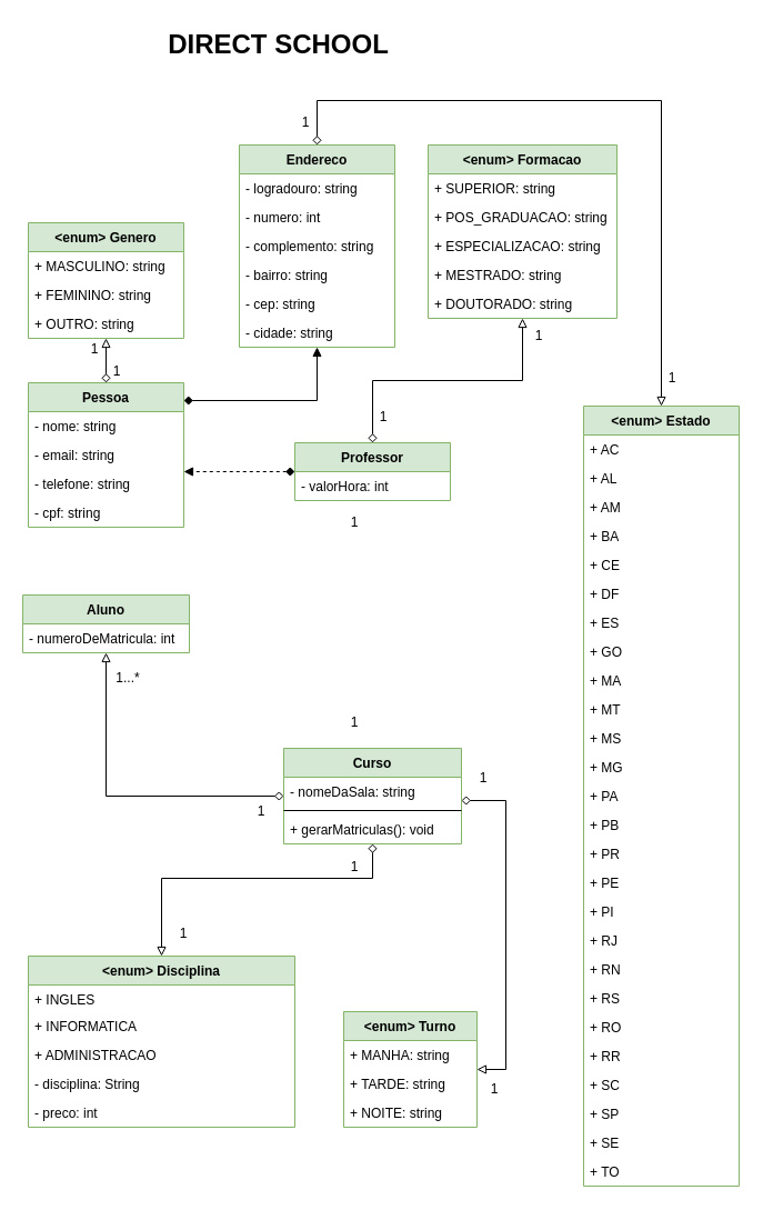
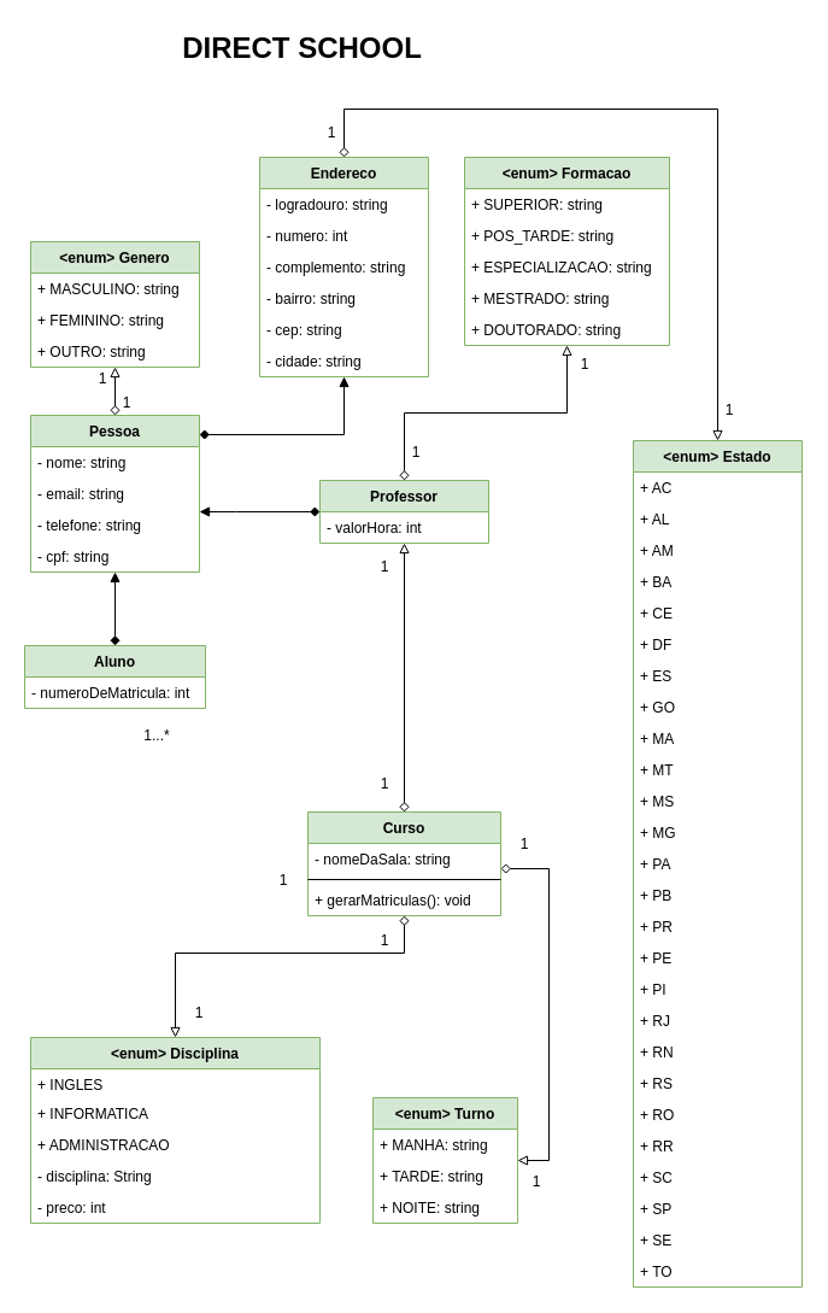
- <mxCell id="62" value="+ POS_GRADUACAO: string" style="text;strokeColor=none;fillColor=none;align=left;verticalAlign=top;spacingLeft=4;spacingRight=4;overflow=hidden;rotatable=0;points=[[0,0.5],[1,0.5]];portConstraint=eastwest;" parent="60" vertex="1"><mxGeometry y="52" width="170" height="26" as="geometry" /></mxCell>
+ <mxCell id="62" value="+ POS_TARDE: string" style="text;strokeColor=none;fillColor=none;align=left;verticalAlign=top;spacingLeft=4;spacingRight=4;overflow=hidden;rotatable=0;points=[[0,0.5],[1,0.5]];portConstraint=eastwest;" parent="60" vertex="1"><mxGeometry y="52" width="170" height="26" as="geometry" /></mxCell>
- <mxCell id="56" style="edgeStyle=orthogonalEdgeStyle;rounded=0;orthogonalLoop=1;jettySize=auto;html=1;endArrow=block;endFill=1;startArrow=diamond;startFill=1;dashed=1;" parent="1" source="58" target="50" edge="1"><mxGeometry relative="1" as="geometry"><Array as="points"><mxPoint x="195" y="424" /><mxPoint x="195" y="424" /></Array></mxGeometry></mxCell>
+ <mxCell id="56" style="edgeStyle=orthogonalEdgeStyle;rounded=0;orthogonalLoop=1;jettySize=auto;html=1;endArrow=block;endFill=1;startArrow=diamond;startFill=1;" parent="1" source="58" target="50" edge="1"><mxGeometry relative="1" as="geometry"><Array as="points"><mxPoint x="195" y="424" /><mxPoint x="195" y="424" /></Array></mxGeometry></mxCell>
+ <mxCell id="55" style="edgeStyle=orthogonalEdgeStyle;rounded=0;orthogonalLoop=1;jettySize=auto;html=1;endArrow=block;endFill=1;startArrow=diamond;startFill=1;" parent="1" source="90" target="50" edge="1"><mxGeometry relative="1" as="geometry"><mxPoint x="95" y="550" as="sourcePoint" /></mxGeometry></mxCell>
+ <mxCell id="70" style="edgeStyle=orthogonalEdgeStyle;rounded=0;orthogonalLoop=1;jettySize=auto;html=1;startArrow=diamond;startFill=0;endArrow=block;endFill=0;" parent="1" source="86" target="58" edge="1"><mxGeometry relative="1" as="geometry"><mxPoint x="365" y="590" as="sourcePoint" /></mxGeometry></mxCell>
- <mxCell id="74" value="1...*" style="text;html=1;strokeColor=none;fillColor=none;align=center;verticalAlign=middle;whiteSpace=wrap;rounded=0;" parent="1" vertex="1"><mxGeometry x="105" y="600" width="20" height="20" as="geometry" /></mxCell>
+ <mxCell id="74" value="1...*" style="text;html=1;strokeColor=none;fillColor=none;align=center;verticalAlign=middle;whiteSpace=wrap;rounded=0;" parent="1" vertex="1"><mxGeometry x="120" y="600" width="20" height="20" as="geometry" /></mxCell>
- <mxCell id="71" style="edgeStyle=orthogonalEdgeStyle;rounded=0;orthogonalLoop=1;jettySize=auto;html=1;startArrow=diamond;startFill=0;endArrow=block;endFill=0;metaEdit=0;" parent="1" source="86" target="90" edge="1"><mxGeometry relative="1" as="geometry"><mxPoint x="225" y="706" as="sourcePoint" /><mxPoint x="95" y="590" as="targetPoint" /></mxGeometry></mxCell>
